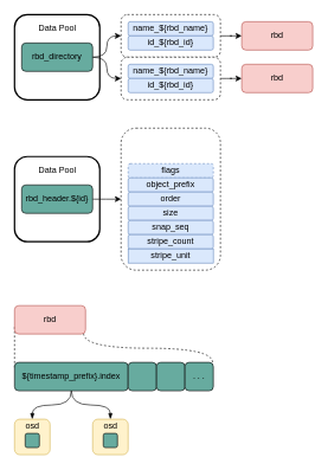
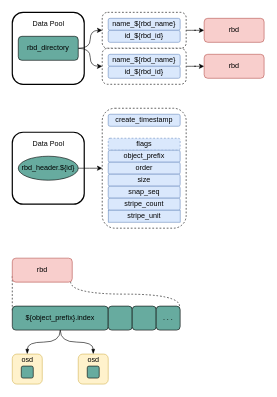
+ <mxCell id="22" value="create_timestamp" style="rounded=1;whiteSpace=wrap;html=1;fillWeight=1;hachureGap=4;fillColor=#dae8fc;strokeColor=#6c8ebf;" vertex="1" parent="1"><mxGeometry x="180" y="190" width="120" height="20" as="geometry" /></mxCell>
- <mxCell id="20" value="rbd_header.${id}" style="rounded=1;whiteSpace=wrap;html=1;fillWeight=1;hachureGap=4;fillColor=#67AB9F;" vertex="1" parent="1"><mxGeometry x="30" y="260" width="100" height="40" as="geometry" /></mxCell>
+ <mxCell id="20" value="rbd_header.${id}" style="ellipse;whiteSpace=wrap;html=1;fillWeight=1;hachureGap=4;fillColor=#67AB9F;" vertex="1" parent="1"><mxGeometry x="30" y="260" width="100" height="40" as="geometry" /></mxCell>
- <mxCell id="35" value="${timestamp_prefix}.index" style="rounded=1;whiteSpace=wrap;html=1;fillWeight=1;hachureGap=4;fillColor=#67AB9F;strokeColor=#000000;" vertex="1" parent="1"><mxGeometry x="20" y="510" width="160" height="40" as="geometry" /></mxCell>
+ <mxCell id="35" value="${object_prefix}.index" style="rounded=1;whiteSpace=wrap;html=1;fillWeight=1;hachureGap=4;fillColor=#67AB9F;strokeColor=#000000;" vertex="1" parent="1"><mxGeometry x="20" y="510" width="160" height="40" as="geometry" /></mxCell>
